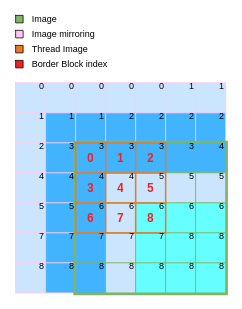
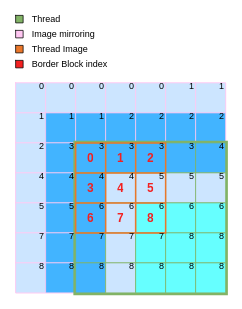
- <mxCell id="178" value="Image" style="text;strokeColor=none;align=left;fillColor=none;html=1;verticalAlign=middle;whiteSpace=wrap;rounded=0;" vertex="1" parent="1"><mxGeometry x="40" y="20" width="90" height="10" as="geometry" /></mxCell>
+ <mxCell id="178" value="Thread" style="text;strokeColor=none;align=left;fillColor=none;html=1;verticalAlign=middle;whiteSpace=wrap;rounded=0;" vertex="1" parent="1"><mxGeometry x="40" y="20" width="90" height="10" as="geometry" /></mxCell>
